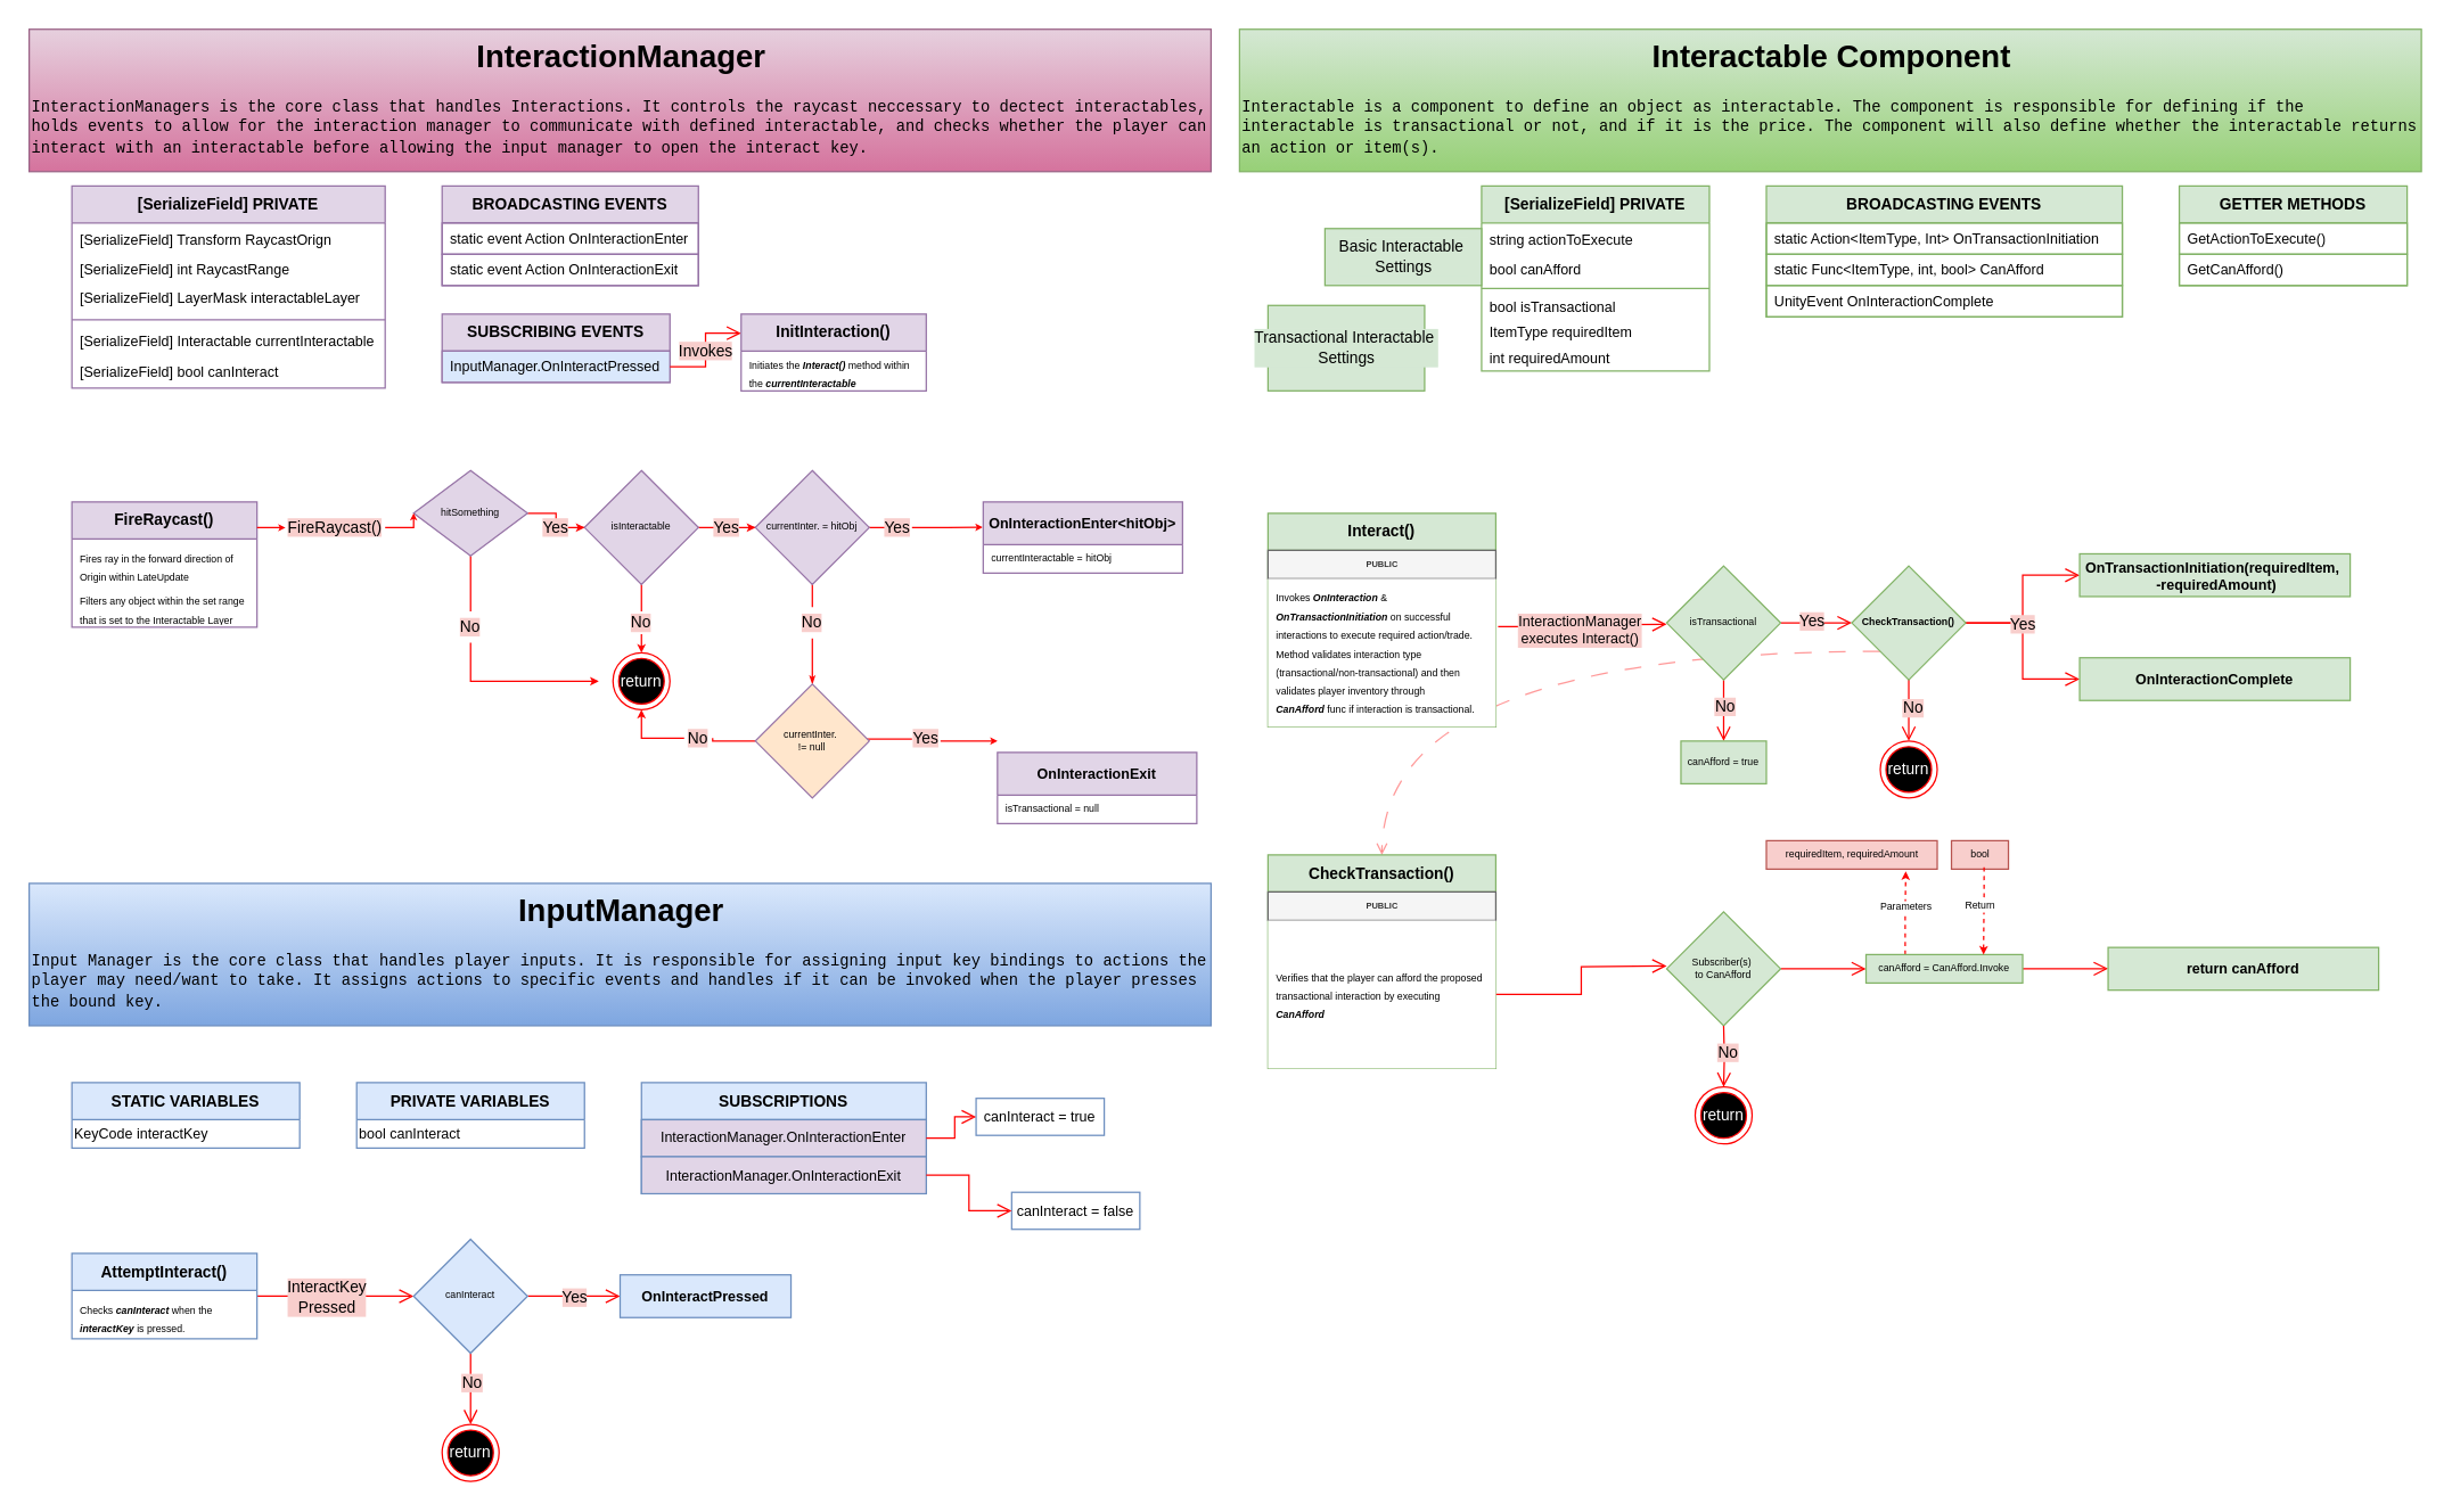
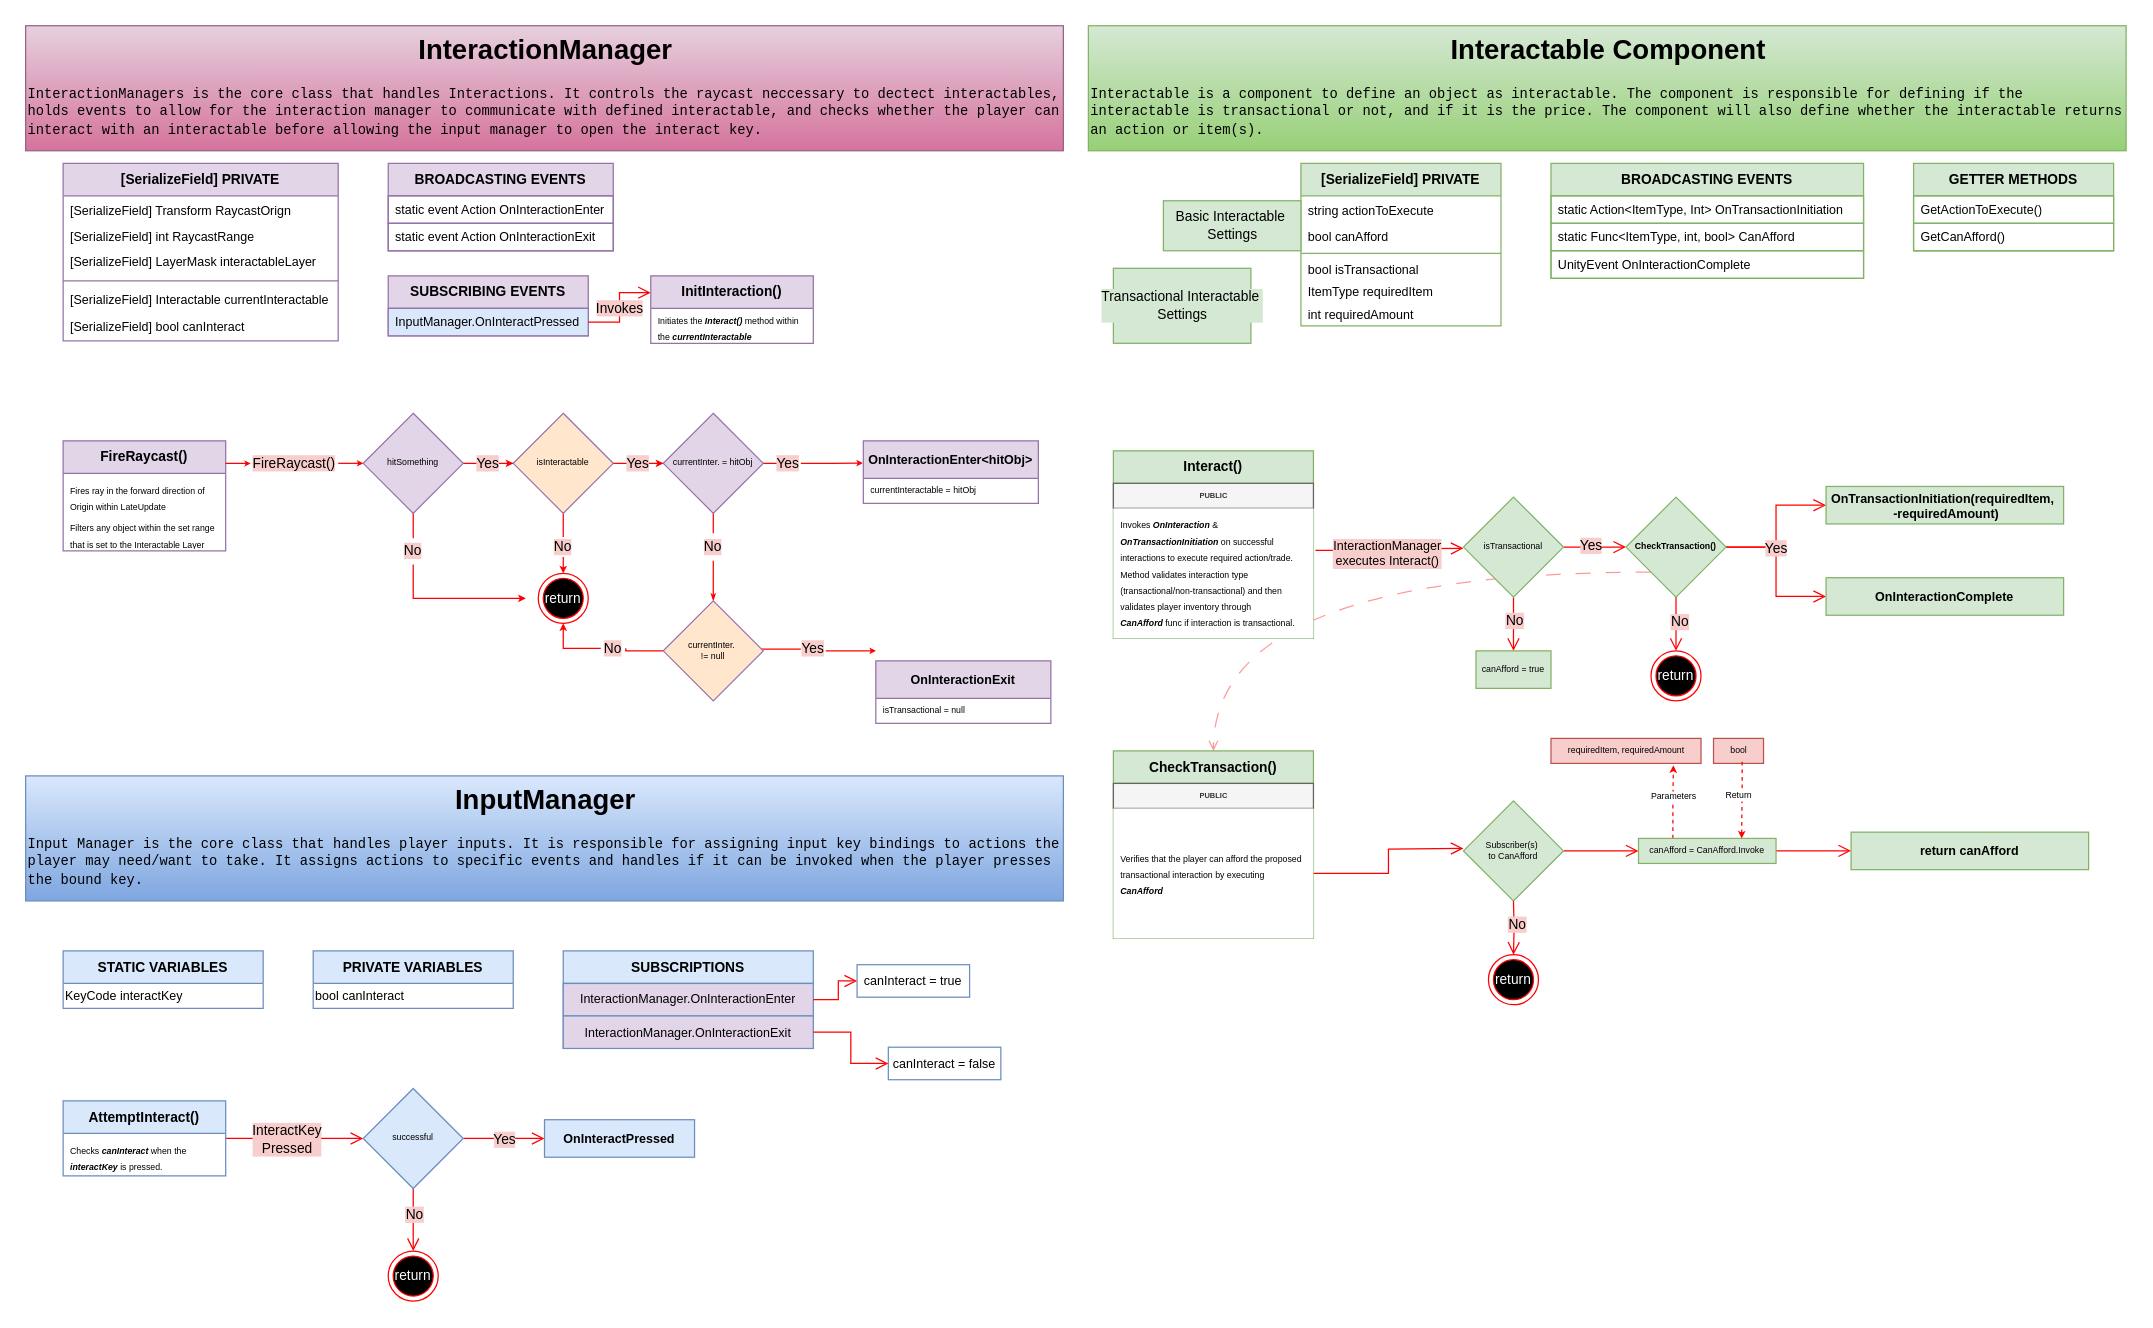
- <mxCell id="21" value="hitSomething" style="rhombus;whiteSpace=wrap;html=1;fontSize=7;fillColor=#e1d5e7;strokeColor=#9673a6;fontStyle=0;startSize=26;labelBackgroundColor=none;" vertex="1" parent="1"><mxGeometry x="290" y="330" width="80" height="60" as="geometry" /></mxCell>
+ <mxCell id="21" value="hitSomething" style="rhombus;whiteSpace=wrap;html=1;fontSize=7;fillColor=#e1d5e7;strokeColor=#9673a6;fontStyle=0;startSize=26;labelBackgroundColor=none;" vertex="1" parent="1"><mxGeometry x="290" y="330" width="80" height="80" as="geometry" /></mxCell>
- <mxCell id="29" value="isInteractable" style="rhombus;whiteSpace=wrap;html=1;fontSize=7;fillColor=#e1d5e7;strokeColor=#9673a6;fontStyle=0;startSize=26;labelBackgroundColor=none;" vertex="1" parent="1"><mxGeometry x="410" y="330" width="80" height="80" as="geometry" /></mxCell>
+ <mxCell id="29" value="isInteractable" style="rhombus;whiteSpace=wrap;html=1;fontSize=7;fillColor=#ffe6cc;strokeColor=#9673a6;fontStyle=0;startSize=26;labelBackgroundColor=none;" vertex="1" parent="1"><mxGeometry x="410" y="330" width="80" height="80" as="geometry" /></mxCell>
- <mxCell id="69" value="canInteract" style="rhombus;whiteSpace=wrap;html=1;fontFamily=Helvetica;fontSize=7;labelBackgroundColor=none;fillColor=#dae8fc;strokeColor=#6c8ebf;" vertex="1" parent="1"><mxGeometry x="290" y="870" width="80" height="80" as="geometry" /></mxCell>
+ <mxCell id="69" value="successful" style="rhombus;whiteSpace=wrap;html=1;fontFamily=Helvetica;fontSize=7;labelBackgroundColor=none;fillColor=#dae8fc;strokeColor=#6c8ebf;" vertex="1" parent="1"><mxGeometry x="290" y="870" width="80" height="80" as="geometry" /></mxCell>
